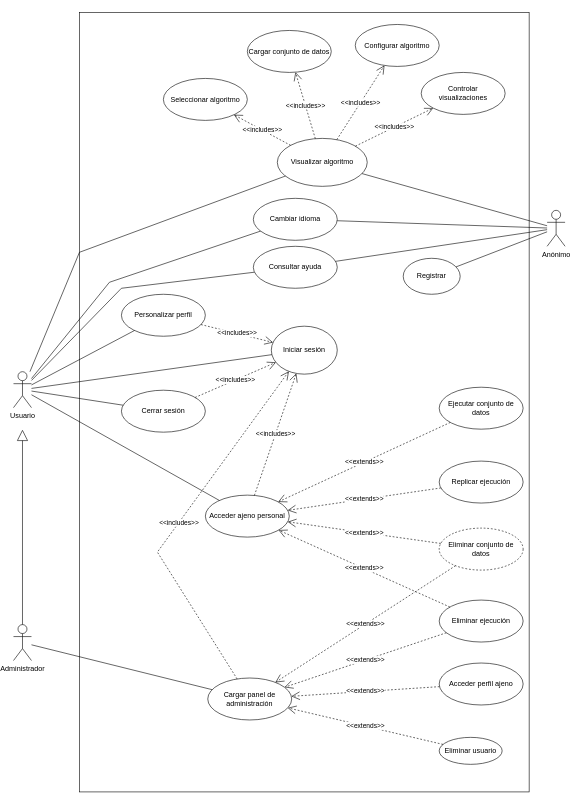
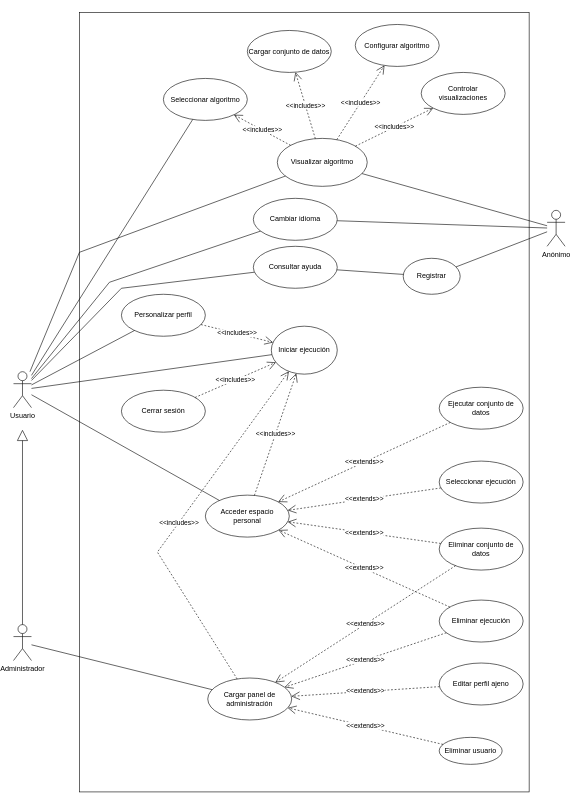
- <mxCell id="53" value="" style="endArrow=none;html=1;rounded=0;" edge="1" parent="1" source="51" target="3"><mxGeometry width="50" height="50" relative="1" as="geometry"><mxPoint x="570" y="440" as="sourcePoint" /><mxPoint x="620" y="390" as="targetPoint" /></mxGeometry></mxCell>
+ <mxCell id="53" value="" style="endArrow=none;html=1;rounded=0;" edge="1" parent="1" source="51" target="16"><mxGeometry width="50" height="50" relative="1" as="geometry"><mxPoint x="570" y="440" as="sourcePoint" /><mxPoint x="620" y="390" as="targetPoint" /></mxGeometry></mxCell>
- <mxCell id="18" value="Iniciar sesión" style="ellipse;whiteSpace=wrap;html=1;" parent="1" vertex="1"><mxGeometry x="450" y="543.22" width="110" height="80" as="geometry" /></mxCell>
+ <mxCell id="18" value="Iniciar ejecución" style="ellipse;whiteSpace=wrap;html=1;" parent="1" vertex="1"><mxGeometry x="450" y="543.22" width="110" height="80" as="geometry" /></mxCell>
- <mxCell id="48" value="" style="endArrow=none;html=1;rounded=0;" parent="1" source="27" target="47" edge="1"><mxGeometry width="50" height="50" relative="1" as="geometry"><mxPoint x="30" y="810" as="sourcePoint" /><mxPoint x="80" y="760" as="targetPoint" /></mxGeometry></mxCell>
+ <mxCell id="48" value="" style="endArrow=none;html=1;rounded=0;" parent="1" source="27" target="9" edge="1"><mxGeometry width="50" height="50" relative="1" as="geometry"><mxPoint x="30" y="810" as="sourcePoint" /><mxPoint x="80" y="760" as="targetPoint" /></mxGeometry></mxCell>
- <mxCell id="33" value="Replicar ejecución" style="ellipse;whiteSpace=wrap;html=1;" parent="1" vertex="1"><mxGeometry x="730" y="768.22" width="140" height="70" as="geometry" /></mxCell>
+ <mxCell id="33" value="Seleccionar ejecución" style="ellipse;whiteSpace=wrap;html=1;" parent="1" vertex="1"><mxGeometry x="730" y="768.22" width="140" height="70" as="geometry" /></mxCell>
- <mxCell id="22" value="Acceder ajeno personal" style="ellipse;whiteSpace=wrap;html=1;" parent="1" vertex="1"><mxGeometry x="340" y="825" width="140" height="70" as="geometry" /></mxCell>
+ <mxCell id="22" value="Acceder espacio personal" style="ellipse;whiteSpace=wrap;html=1;" parent="1" vertex="1"><mxGeometry x="340" y="825" width="140" height="70" as="geometry" /></mxCell>
- <mxCell id="30" value="Eliminar conjunto de datos" style="ellipse;whiteSpace=wrap;html=1;dashed=1;" parent="1" vertex="1"><mxGeometry x="730" y="880" width="140" height="70" as="geometry" /></mxCell>
+ <mxCell id="30" value="Eliminar conjunto de datos" style="ellipse;whiteSpace=wrap;html=1;" parent="1" vertex="1"><mxGeometry x="730" y="880" width="140" height="70" as="geometry" /></mxCell>
- <mxCell id="44" value="Acceder perfil ajeno" style="ellipse;whiteSpace=wrap;html=1;" parent="1" vertex="1"><mxGeometry x="730" y="1105" width="140" height="70" as="geometry" /></mxCell>
+ <mxCell id="44" value="Editar perfil ajeno" style="ellipse;whiteSpace=wrap;html=1;" parent="1" vertex="1"><mxGeometry x="730" y="1105" width="140" height="70" as="geometry" /></mxCell>
